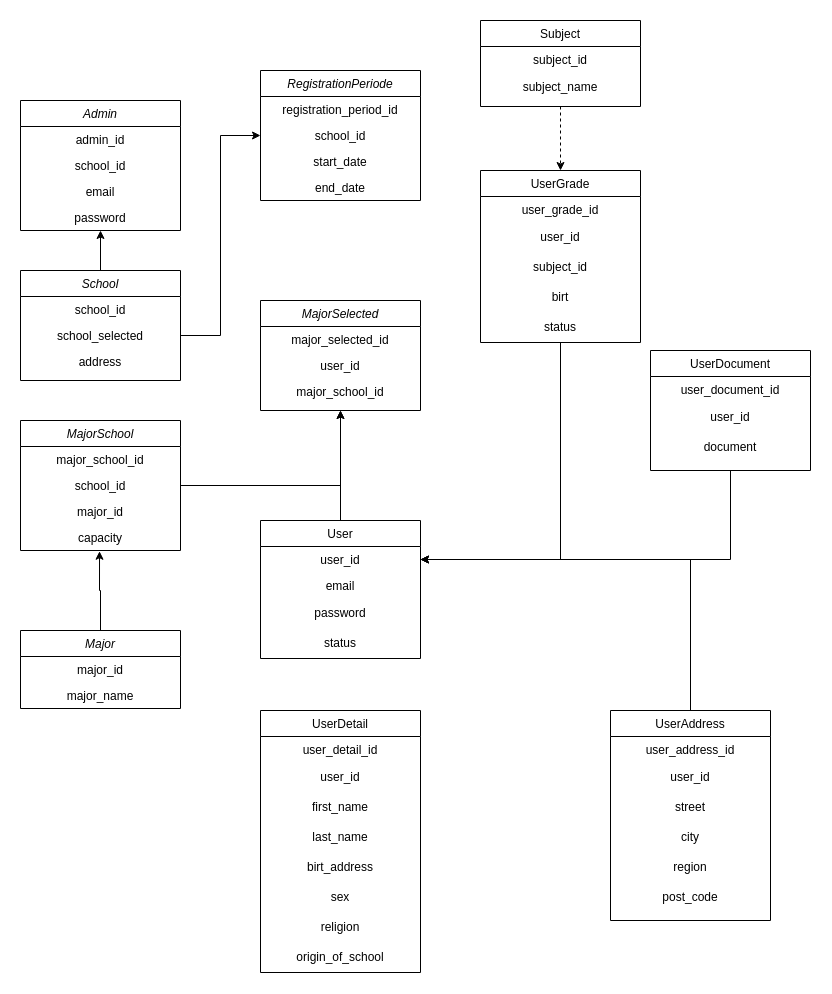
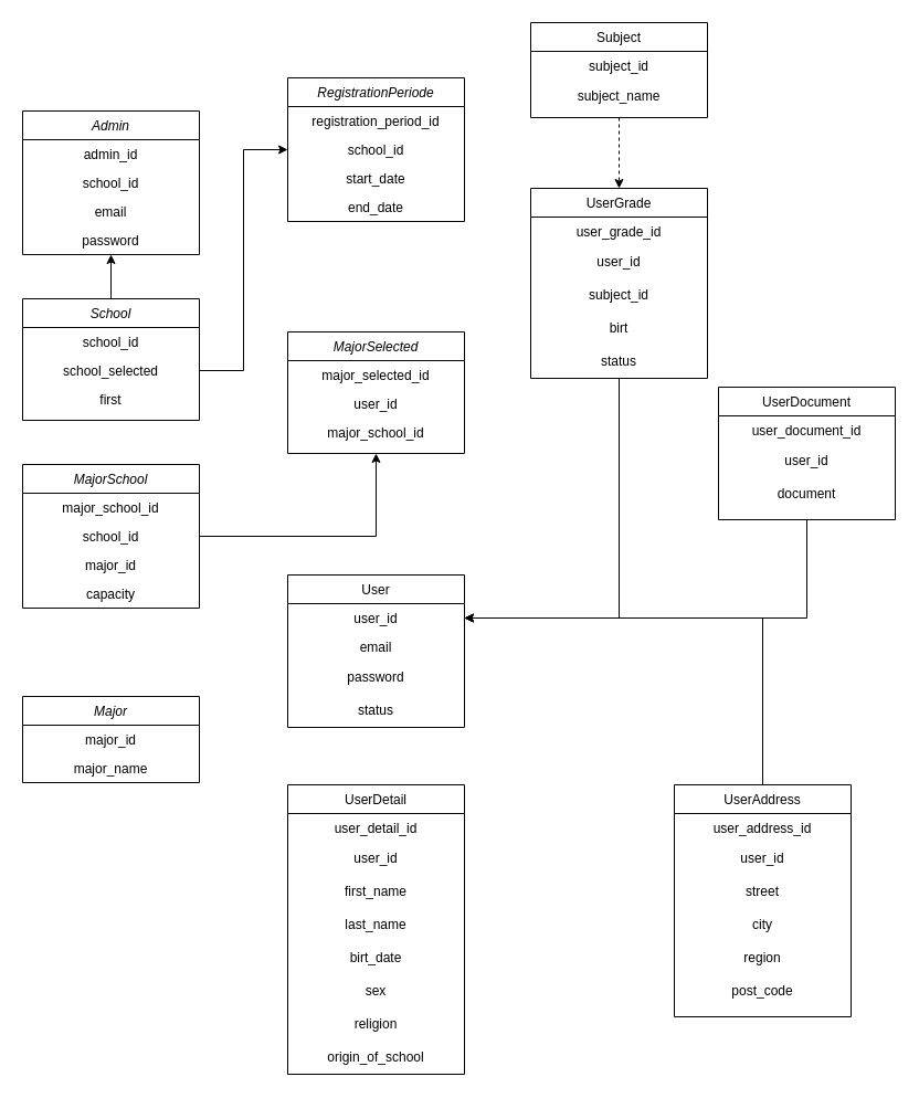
- <mxCell id="49" value="address" style="text;align=center;verticalAlign=top;spacingLeft=4;spacingRight=4;overflow=hidden;rotatable=0;points=[[0,0.5],[1,0.5]];portConstraint=eastwest;rounded=0;shadow=0;html=0;" vertex="1" parent="46"><mxGeometry y="78" width="160" height="26" as="geometry" /></mxCell>
+ <mxCell id="49" value="first" style="text;align=center;verticalAlign=top;spacingLeft=4;spacingRight=4;overflow=hidden;rotatable=0;points=[[0,0.5],[1,0.5]];portConstraint=eastwest;rounded=0;shadow=0;html=0;" vertex="1" parent="46"><mxGeometry y="78" width="160" height="26" as="geometry" /></mxCell>
- <mxCell id="7" style="edgeStyle=orthogonalEdgeStyle;rounded=0;orthogonalLoop=1;jettySize=auto;html=1;entryX=0.5;entryY=1;entryDx=0;entryDy=0;" edge="1" parent="1" source="8" target="60"><mxGeometry relative="1" as="geometry" /></mxCell>
- <mxCell id="59" style="edgeStyle=orthogonalEdgeStyle;rounded=0;orthogonalLoop=1;jettySize=auto;html=1;entryX=0.494;entryY=1.029;entryDx=0;entryDy=0;entryPerimeter=0;" edge="1" parent="1" source="50" target="58"><mxGeometry relative="1" as="geometry" /></mxCell>
- <mxCell id="18" value="birt_address" style="text;strokeColor=none;align=center;fillColor=none;html=1;verticalAlign=middle;whiteSpace=wrap;rounded=0;" vertex="1" parent="13"><mxGeometry y="142" width="160" height="30" as="geometry" /></mxCell>
+ <mxCell id="18" value="birt_date" style="text;strokeColor=none;align=center;fillColor=none;html=1;verticalAlign=middle;whiteSpace=wrap;rounded=0;" vertex="1" parent="13"><mxGeometry y="142" width="160" height="30" as="geometry" /></mxCell>
